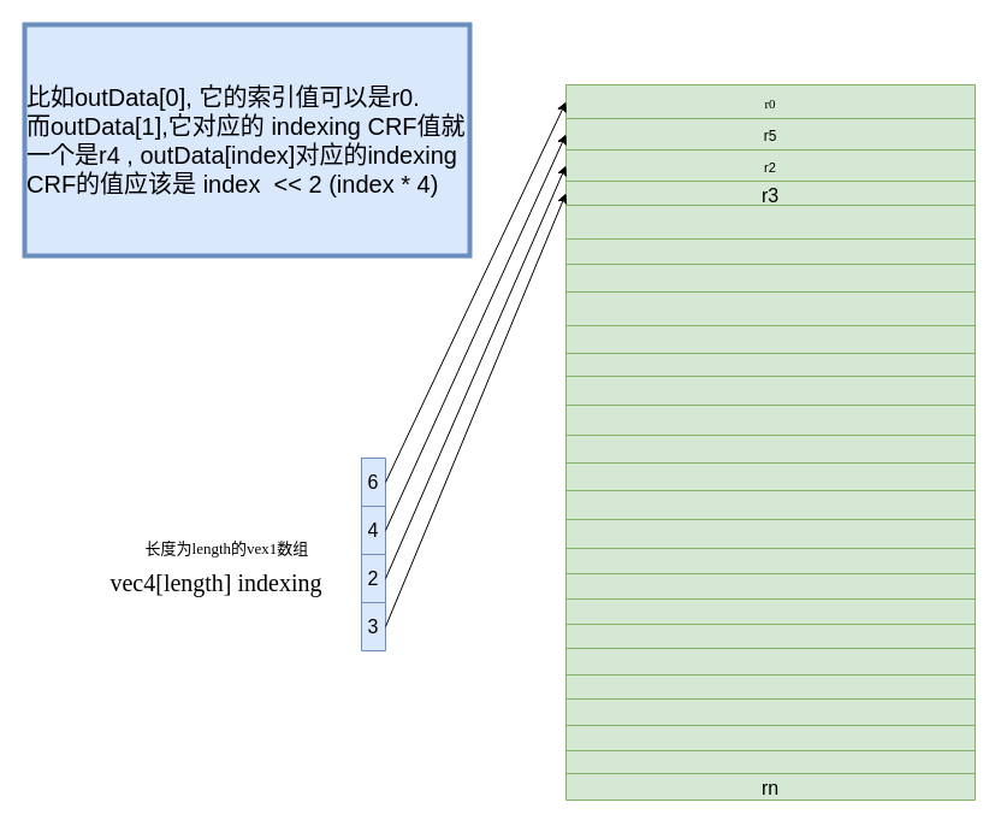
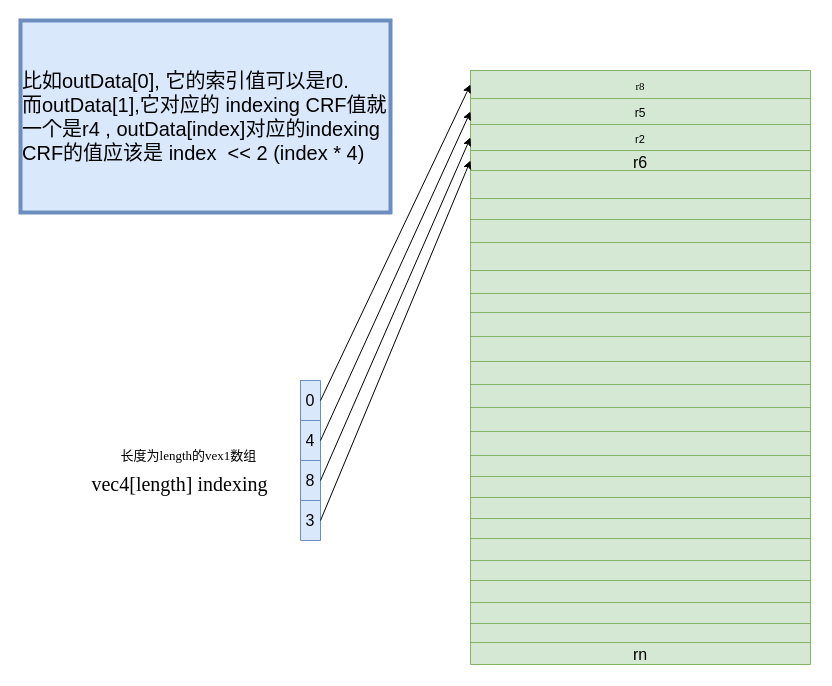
- <mxCell id="7" value="&lt;font style=&quot;font-size: 11px;&quot; face=&quot;Consolas&quot;&gt;r0&lt;/font&gt;" style="shape=partialRectangle;html=1;whiteSpace=wrap;connectable=0;strokeColor=inherit;overflow=hidden;fillColor=none;top=0;left=0;bottom=0;right=0;pointerEvents=1;fontSize=16;" vertex="1" parent="6"><mxGeometry width="340" height="28" as="geometry"><mxRectangle width="340" height="28" as="alternateBounds" /></mxGeometry></mxCell>
+ <mxCell id="7" value="&lt;font style=&quot;font-size: 11px;&quot; face=&quot;Consolas&quot;&gt;r8&lt;/font&gt;" style="shape=partialRectangle;html=1;whiteSpace=wrap;connectable=0;strokeColor=inherit;overflow=hidden;fillColor=none;top=0;left=0;bottom=0;right=0;pointerEvents=1;fontSize=16;" vertex="1" parent="6"><mxGeometry width="340" height="28" as="geometry"><mxRectangle width="340" height="28" as="alternateBounds" /></mxGeometry></mxCell>
- <mxCell id="13" value="r3" style="shape=partialRectangle;html=1;whiteSpace=wrap;connectable=0;strokeColor=inherit;overflow=hidden;fillColor=none;top=0;left=0;bottom=0;right=0;pointerEvents=1;fontSize=16;" vertex="1" parent="12"><mxGeometry width="340" height="20" as="geometry"><mxRectangle width="340" height="20" as="alternateBounds" /></mxGeometry></mxCell>
+ <mxCell id="13" value="r6" style="shape=partialRectangle;html=1;whiteSpace=wrap;connectable=0;strokeColor=inherit;overflow=hidden;fillColor=none;top=0;left=0;bottom=0;right=0;pointerEvents=1;fontSize=16;" vertex="1" parent="12"><mxGeometry width="340" height="20" as="geometry"><mxRectangle width="340" height="20" as="alternateBounds" /></mxGeometry></mxCell>
- <mxCell id="60" value="6" style="shape=partialRectangle;html=1;whiteSpace=wrap;connectable=0;strokeColor=inherit;overflow=hidden;fillColor=none;top=0;left=0;bottom=0;right=0;pointerEvents=1;fontSize=16;" vertex="1" parent="59"><mxGeometry width="20" height="40" as="geometry"><mxRectangle width="20" height="40" as="alternateBounds" /></mxGeometry></mxCell>
+ <mxCell id="60" value="0" style="shape=partialRectangle;html=1;whiteSpace=wrap;connectable=0;strokeColor=inherit;overflow=hidden;fillColor=none;top=0;left=0;bottom=0;right=0;pointerEvents=1;fontSize=16;" vertex="1" parent="59"><mxGeometry width="20" height="40" as="geometry"><mxRectangle width="20" height="40" as="alternateBounds" /></mxGeometry></mxCell>
- <mxCell id="64" value="2" style="shape=partialRectangle;html=1;whiteSpace=wrap;connectable=0;strokeColor=inherit;overflow=hidden;fillColor=none;top=0;left=0;bottom=0;right=0;pointerEvents=1;fontSize=16;" vertex="1" parent="63"><mxGeometry width="20" height="40" as="geometry"><mxRectangle width="20" height="40" as="alternateBounds" /></mxGeometry></mxCell>
+ <mxCell id="64" value="8" style="shape=partialRectangle;html=1;whiteSpace=wrap;connectable=0;strokeColor=inherit;overflow=hidden;fillColor=none;top=0;left=0;bottom=0;right=0;pointerEvents=1;fontSize=16;" vertex="1" parent="63"><mxGeometry width="20" height="40" as="geometry"><mxRectangle width="20" height="40" as="alternateBounds" /></mxGeometry></mxCell>
